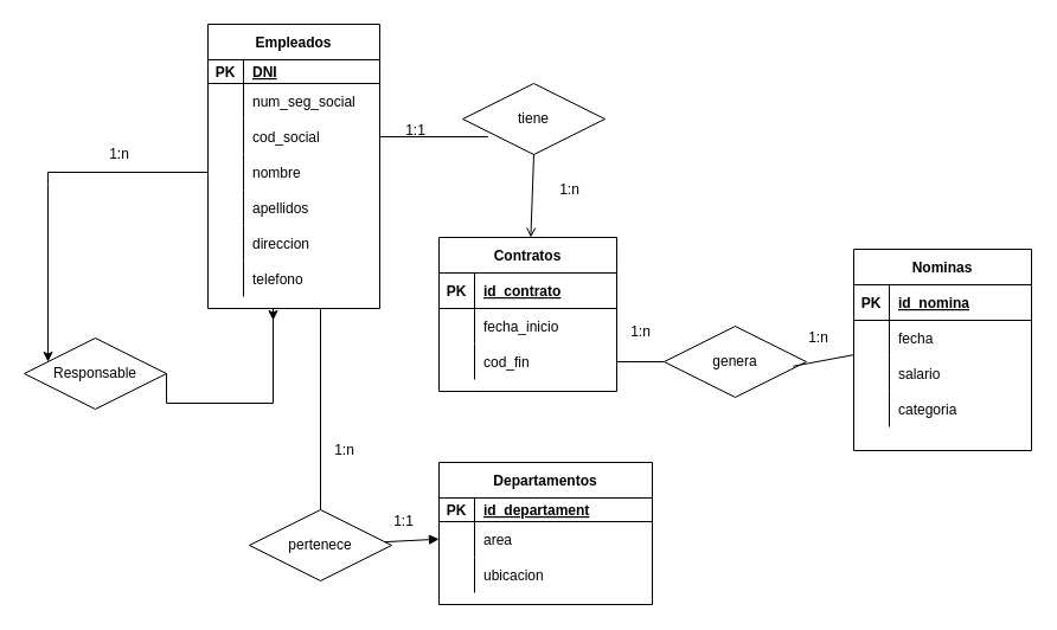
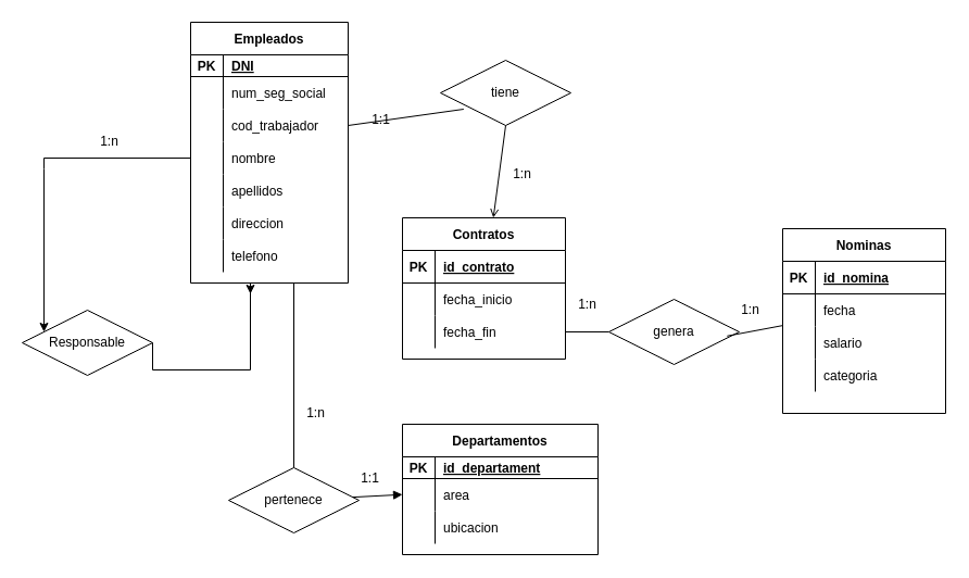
- <mxCell id="57" value="tiene" style="shape=rhombus;perimeter=rhombusPerimeter;whiteSpace=wrap;html=1;align=center;" vertex="1" parent="1"><mxGeometry x="390" y="70" width="120" height="60" as="geometry" /></mxCell>
+ <mxCell id="57" value="tiene" style="shape=rhombus;perimeter=rhombusPerimeter;whiteSpace=wrap;html=1;align=center;" vertex="1" parent="1"><mxGeometry x="405" y="55" width="120" height="60" as="geometry" /></mxCell>
- <mxCell id="11" value="cod_social" style="shape=partialRectangle;connectable=0;fillColor=none;top=0;left=0;bottom=0;right=0;align=left;spacingLeft=6;overflow=hidden;" vertex="1" parent="9"><mxGeometry x="30" width="115" height="30" as="geometry"><mxRectangle width="115" height="30" as="alternateBounds" /></mxGeometry></mxCell>
+ <mxCell id="11" value="cod_trabajador" style="shape=partialRectangle;connectable=0;fillColor=none;top=0;left=0;bottom=0;right=0;align=left;spacingLeft=6;overflow=hidden;" vertex="1" parent="9"><mxGeometry x="30" width="115" height="30" as="geometry"><mxRectangle width="115" height="30" as="alternateBounds" /></mxGeometry></mxCell>
- <mxCell id="33" value="cod_fin" style="shape=partialRectangle;connectable=0;fillColor=none;top=0;left=0;bottom=0;right=0;align=left;spacingLeft=6;overflow=hidden;" vertex="1" parent="31"><mxGeometry x="30" width="120" height="30" as="geometry"><mxRectangle width="120" height="30" as="alternateBounds" /></mxGeometry></mxCell>
+ <mxCell id="33" value="fecha_fin" style="shape=partialRectangle;connectable=0;fillColor=none;top=0;left=0;bottom=0;right=0;align=left;spacingLeft=6;overflow=hidden;" vertex="1" parent="31"><mxGeometry x="30" width="120" height="30" as="geometry"><mxRectangle width="120" height="30" as="alternateBounds" /></mxGeometry></mxCell>
